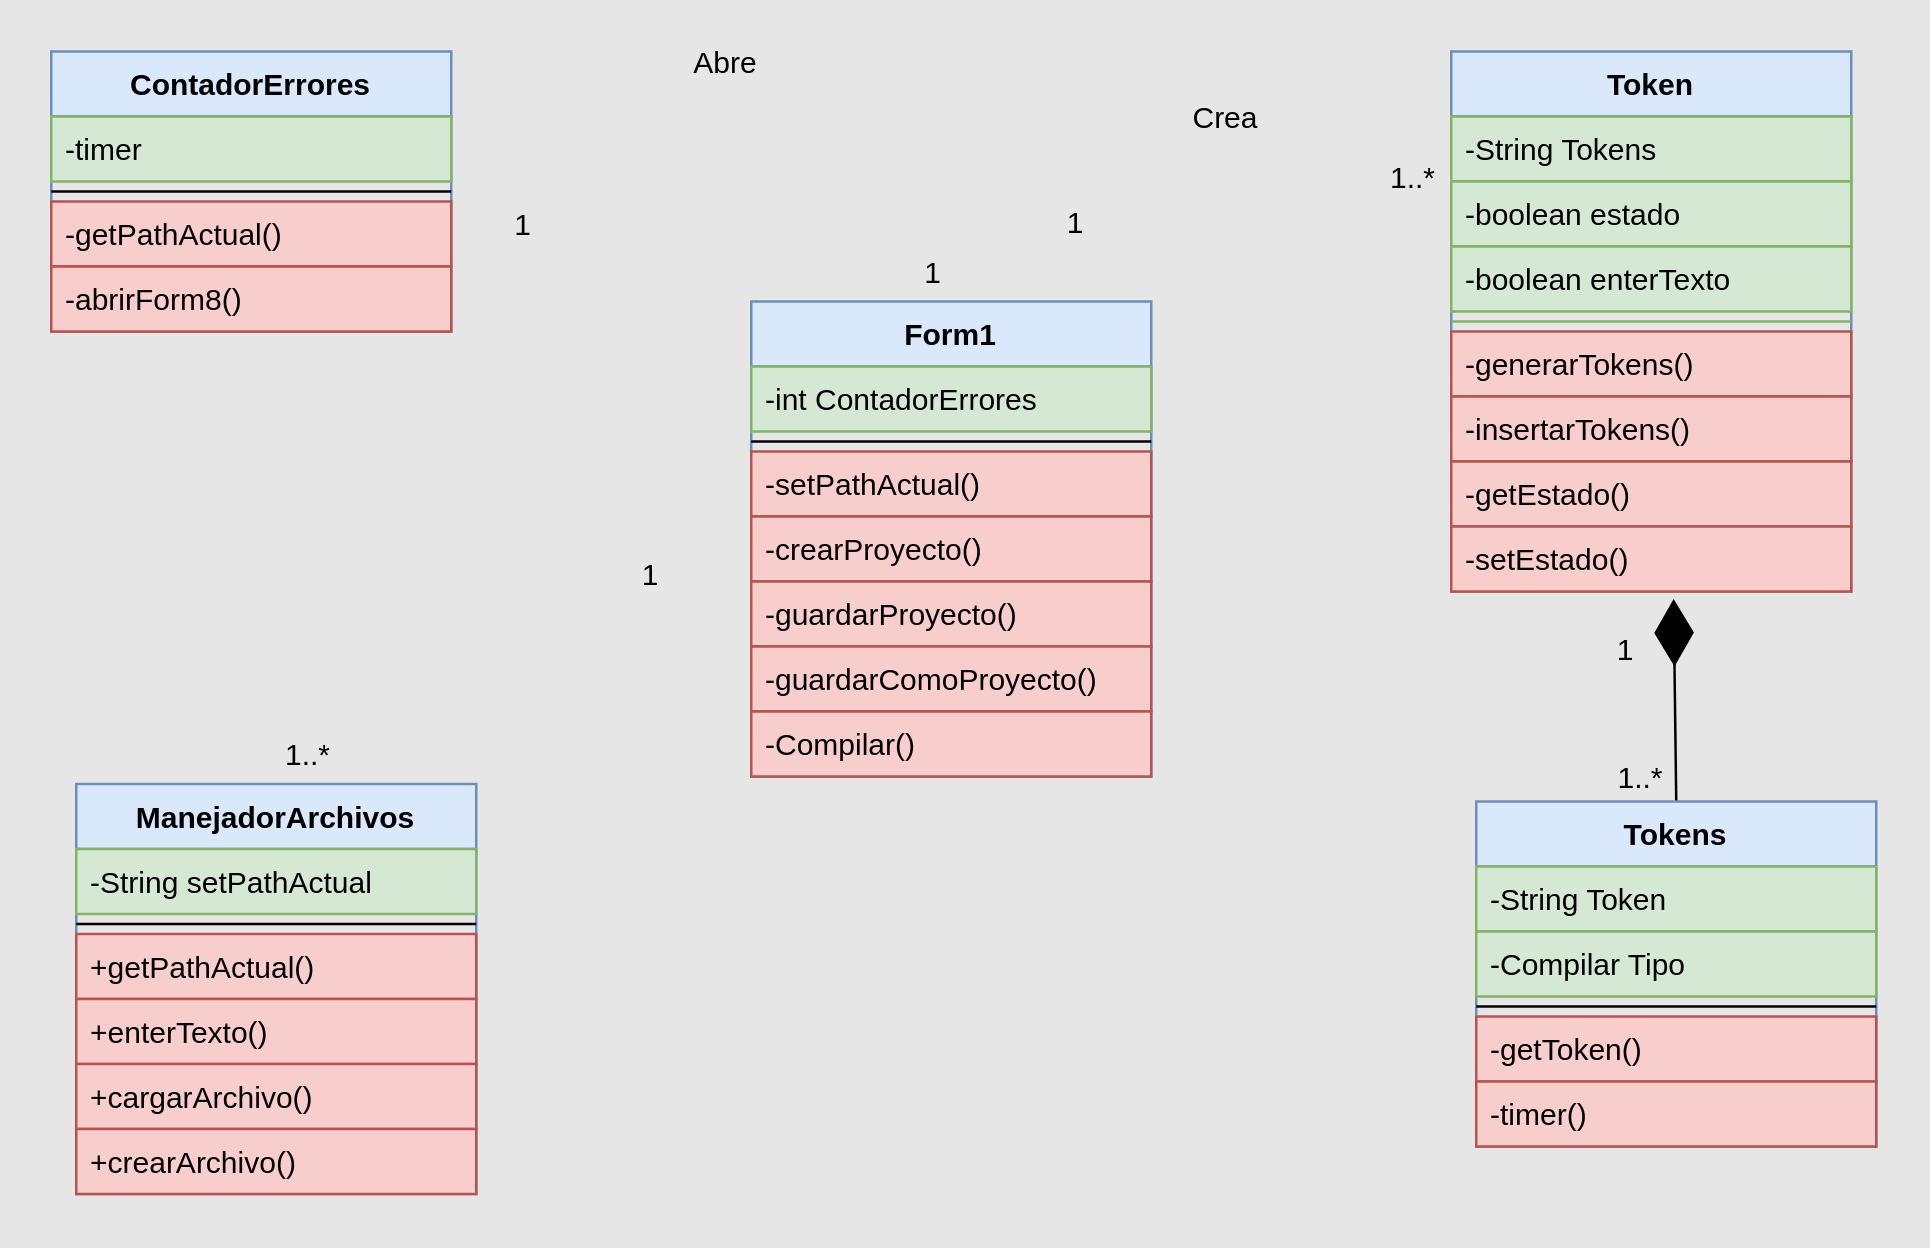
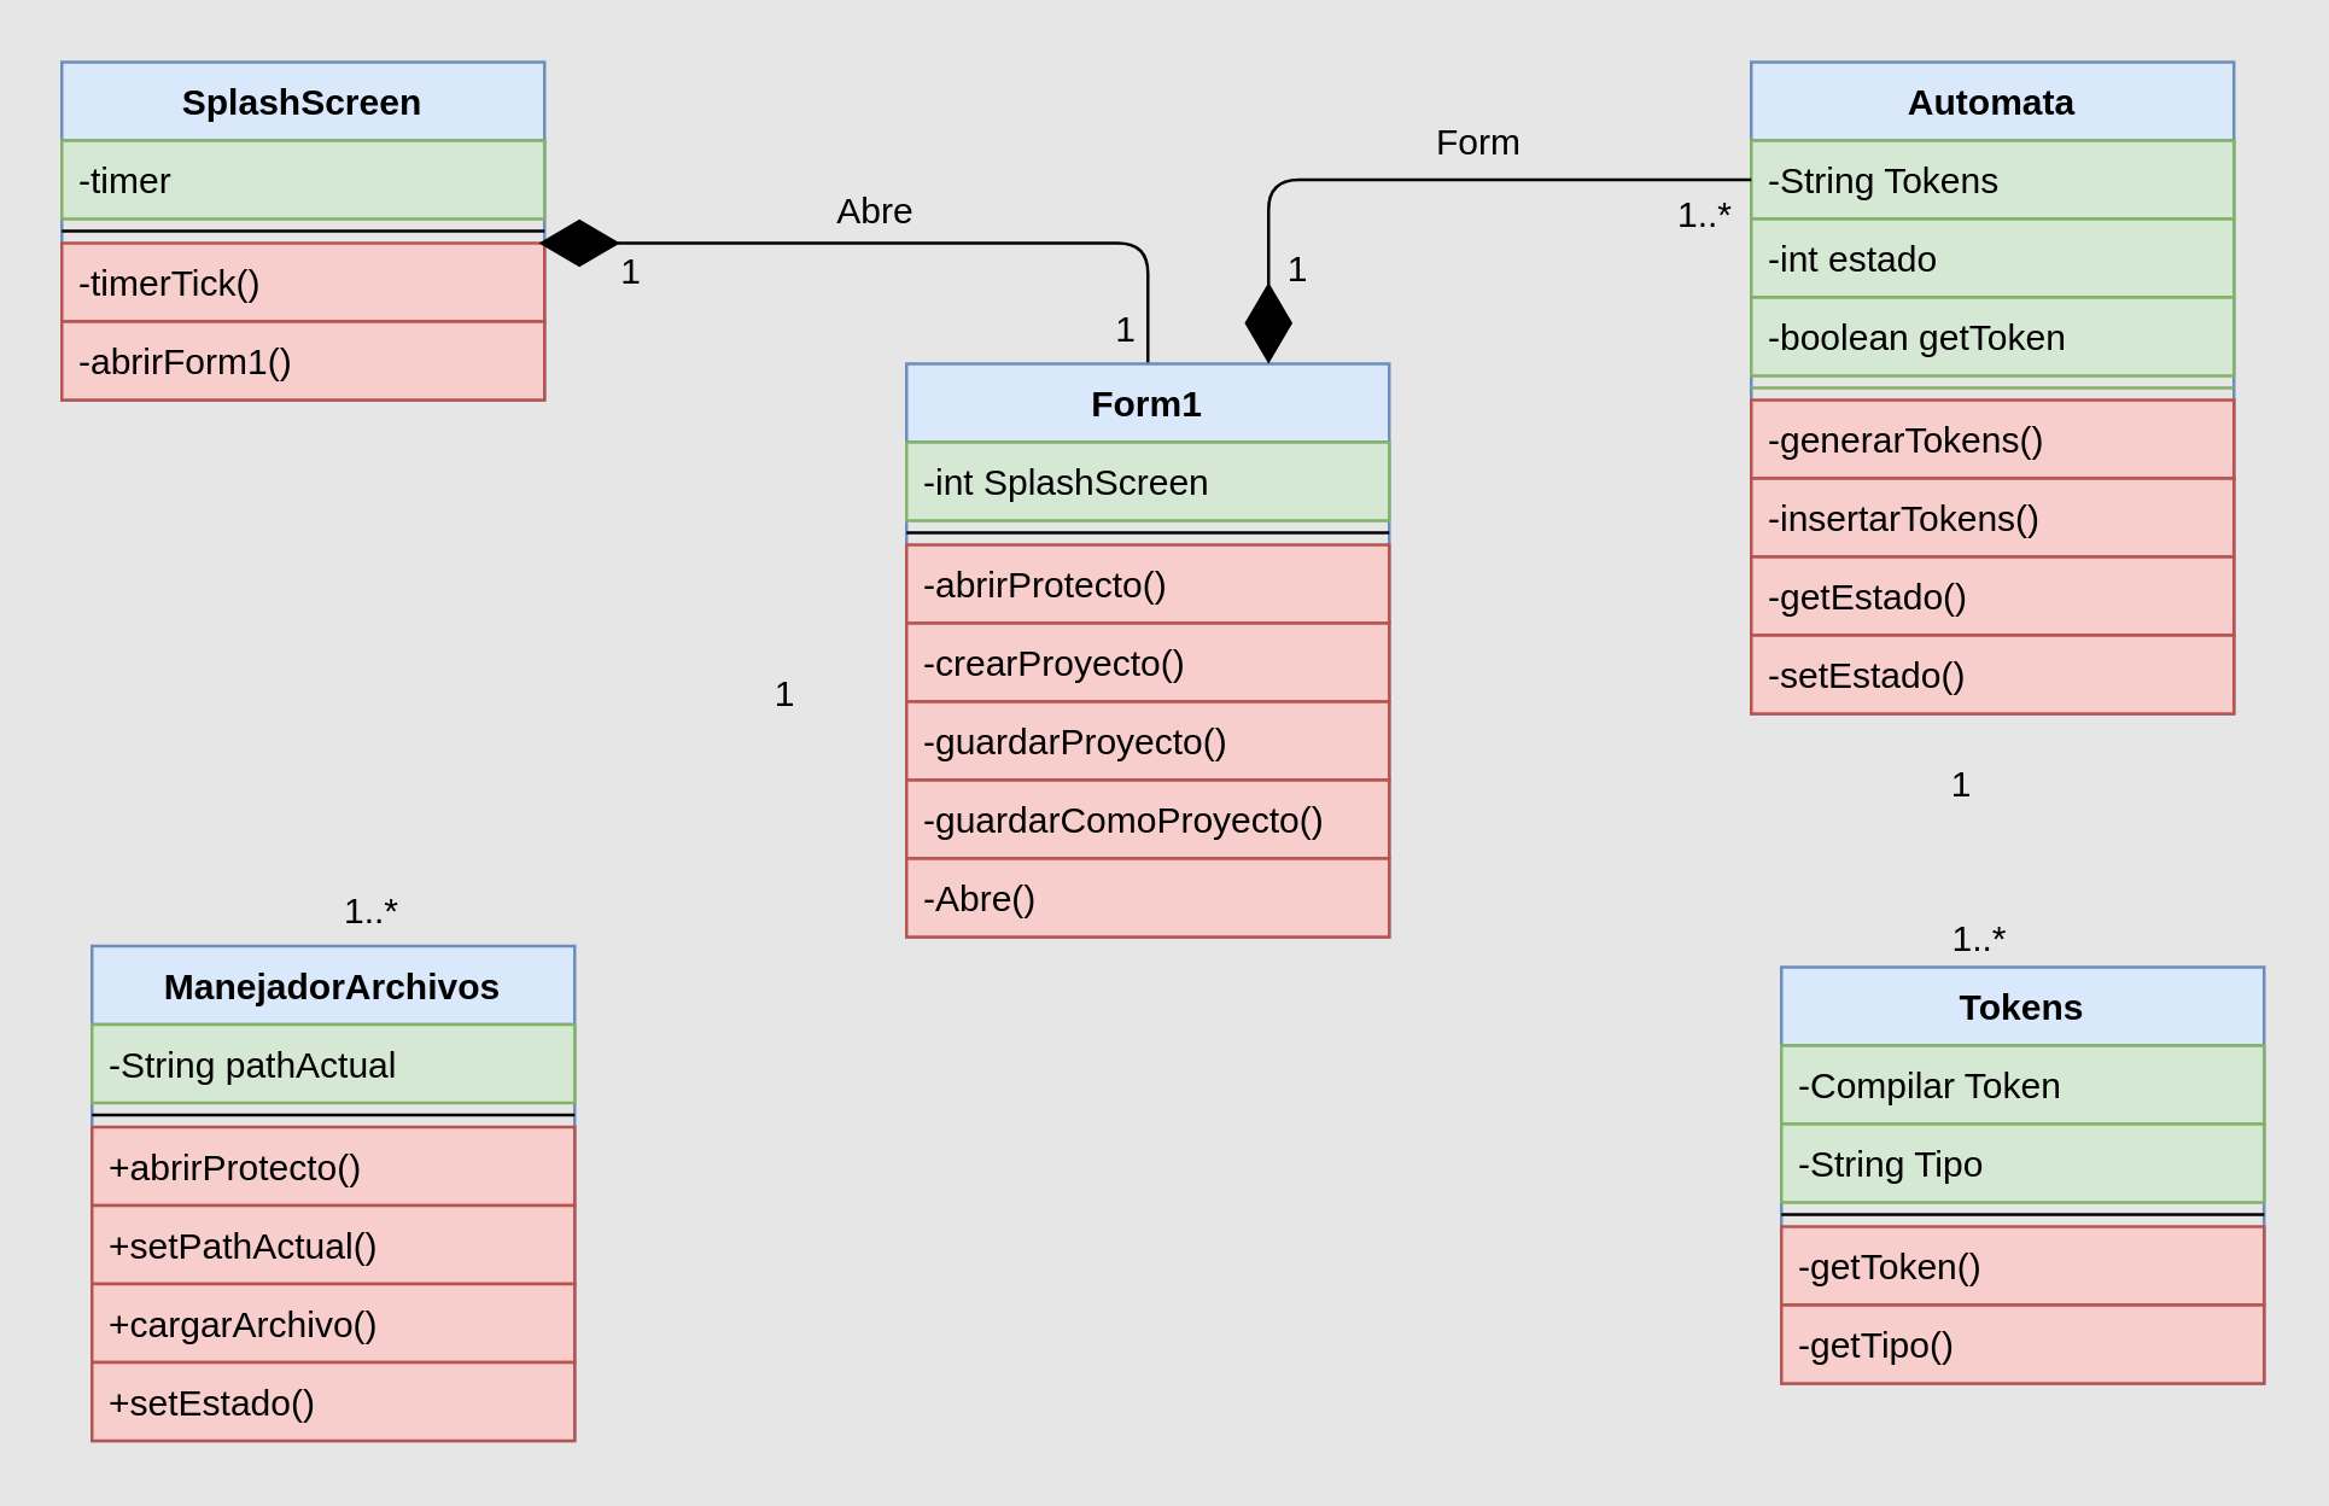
- <mxCell id="48" value="Abre" style="text;html=1;strokeColor=none;fillColor=none;align=center;verticalAlign=middle;whiteSpace=wrap;rounded=0;" vertex="1" parent="1"><mxGeometry x="270" y="15" width="40" height="20" as="geometry" /></mxCell>
+ <mxCell id="48" value="Abre" style="text;html=1;strokeColor=none;fillColor=none;align=center;verticalAlign=middle;whiteSpace=wrap;rounded=0;" vertex="1" parent="1"><mxGeometry x="270" y="60" width="40" height="20" as="geometry" /></mxCell>
- <mxCell id="2" value="ContadorErrores" style="swimlane;fontStyle=1;align=center;verticalAlign=top;childLayout=stackLayout;horizontal=1;startSize=26;horizontalStack=0;resizeParent=1;resizeParentMax=0;resizeLast=0;collapsible=1;marginBottom=0;fillColor=#dae8fc;strokeColor=#6c8ebf;" vertex="1" parent="1"><mxGeometry x="20" y="20" width="160" height="112" as="geometry" /></mxCell>
+ <mxCell id="2" value="SplashScreen" style="swimlane;fontStyle=1;align=center;verticalAlign=top;childLayout=stackLayout;horizontal=1;startSize=26;horizontalStack=0;resizeParent=1;resizeParentMax=0;resizeLast=0;collapsible=1;marginBottom=0;fillColor=#dae8fc;strokeColor=#6c8ebf;" vertex="1" parent="1"><mxGeometry x="20" y="20" width="160" height="112" as="geometry" /></mxCell>
- <mxCell id="7" value="Token" style="swimlane;fontStyle=1;align=center;verticalAlign=top;childLayout=stackLayout;horizontal=1;startSize=26;horizontalStack=0;resizeParent=1;resizeParentMax=0;resizeLast=0;collapsible=1;marginBottom=0;fillColor=#dae8fc;strokeColor=#6c8ebf;" vertex="1" parent="1"><mxGeometry x="580" y="20" width="160" height="216" as="geometry" /></mxCell>
+ <mxCell id="7" value="Automata" style="swimlane;fontStyle=1;align=center;verticalAlign=top;childLayout=stackLayout;horizontal=1;startSize=26;horizontalStack=0;resizeParent=1;resizeParentMax=0;resizeLast=0;collapsible=1;marginBottom=0;fillColor=#dae8fc;strokeColor=#6c8ebf;" vertex="1" parent="1"><mxGeometry x="580" y="20" width="160" height="216" as="geometry" /></mxCell>
- <mxCell id="49" value="Crea" style="text;html=1;strokeColor=none;fillColor=none;align=center;verticalAlign=middle;whiteSpace=wrap;rounded=0;" vertex="1" parent="1"><mxGeometry x="470" y="37" width="40" height="20" as="geometry" /></mxCell>
+ <mxCell id="49" value="Form" style="text;html=1;strokeColor=none;fillColor=none;align=center;verticalAlign=middle;whiteSpace=wrap;rounded=0;" vertex="1" parent="1"><mxGeometry x="470" y="37" width="40" height="20" as="geometry" /></mxCell>
+ <mxCell id="39" value="" style="endArrow=diamondThin;endFill=1;endSize=24;html=1;entryX=0.75;entryY=0;entryDx=0;entryDy=0;exitX=0;exitY=0.5;exitDx=0;exitDy=0;" edge="1" parent="1" source="8" target="24"><mxGeometry width="160" relative="1" as="geometry"><mxPoint x="350" y="380" as="sourcePoint" /><mxPoint x="510" y="380" as="targetPoint" /><Array as="points"><mxPoint x="420" y="59" /></Array></mxGeometry></mxCell>
+ <mxCell id="23" value="" style="endArrow=diamondThin;endFill=1;endSize=24;html=1;entryX=0.988;entryY=1.308;entryDx=0;entryDy=0;entryPerimeter=0;exitX=0.5;exitY=0;exitDx=0;exitDy=0;" edge="1" parent="1" source="24" target="3"><mxGeometry width="160" relative="1" as="geometry"><mxPoint x="120" y="200" as="sourcePoint" /><mxPoint x="280" y="200" as="targetPoint" /><Array as="points"><mxPoint x="380" y="80" /></Array></mxGeometry></mxCell>
- <mxCell id="9" value="-boolean estado" style="text;strokeColor=#82b366;fillColor=#d5e8d4;align=left;verticalAlign=top;spacingLeft=4;spacingRight=4;overflow=hidden;rotatable=0;points=[[0,0.5],[1,0.5]];portConstraint=eastwest;" vertex="1" parent="7"><mxGeometry y="52" width="160" height="26" as="geometry" /></mxCell>
+ <mxCell id="9" value="-int estado" style="text;strokeColor=#82b366;fillColor=#d5e8d4;align=left;verticalAlign=top;spacingLeft=4;spacingRight=4;overflow=hidden;rotatable=0;points=[[0,0.5],[1,0.5]];portConstraint=eastwest;" vertex="1" parent="7"><mxGeometry y="52" width="160" height="26" as="geometry" /></mxCell>
- <mxCell id="5" value="-getPathActual()" style="text;strokeColor=#b85450;fillColor=#f8cecc;align=left;verticalAlign=top;spacingLeft=4;spacingRight=4;overflow=hidden;rotatable=0;points=[[0,0.5],[1,0.5]];portConstraint=eastwest;" vertex="1" parent="2"><mxGeometry y="60" width="160" height="26" as="geometry" /></mxCell>
+ <mxCell id="5" value="-timerTick()" style="text;strokeColor=#b85450;fillColor=#f8cecc;align=left;verticalAlign=top;spacingLeft=4;spacingRight=4;overflow=hidden;rotatable=0;points=[[0,0.5],[1,0.5]];portConstraint=eastwest;" vertex="1" parent="2"><mxGeometry y="60" width="160" height="26" as="geometry" /></mxCell>
- <mxCell id="10" value="-boolean enterTexto" style="text;strokeColor=#82b366;fillColor=#d5e8d4;align=left;verticalAlign=top;spacingLeft=4;spacingRight=4;overflow=hidden;rotatable=0;points=[[0,0.5],[1,0.5]];portConstraint=eastwest;" vertex="1" parent="7"><mxGeometry y="78" width="160" height="26" as="geometry" /></mxCell>
+ <mxCell id="10" value="-boolean getToken" style="text;strokeColor=#82b366;fillColor=#d5e8d4;align=left;verticalAlign=top;spacingLeft=4;spacingRight=4;overflow=hidden;rotatable=0;points=[[0,0.5],[1,0.5]];portConstraint=eastwest;" vertex="1" parent="7"><mxGeometry y="78" width="160" height="26" as="geometry" /></mxCell>
- <mxCell id="6" value="-abrirForm8()" style="text;strokeColor=#b85450;fillColor=#f8cecc;align=left;verticalAlign=top;spacingLeft=4;spacingRight=4;overflow=hidden;rotatable=0;points=[[0,0.5],[1,0.5]];portConstraint=eastwest;" vertex="1" parent="2"><mxGeometry y="86" width="160" height="26" as="geometry" /></mxCell>
+ <mxCell id="6" value="-abrirForm1()" style="text;strokeColor=#b85450;fillColor=#f8cecc;align=left;verticalAlign=top;spacingLeft=4;spacingRight=4;overflow=hidden;rotatable=0;points=[[0,0.5],[1,0.5]];portConstraint=eastwest;" vertex="1" parent="2"><mxGeometry y="86" width="160" height="26" as="geometry" /></mxCell>
- <mxCell id="25" value="-int ContadorErrores" style="text;strokeColor=#82b366;fillColor=#d5e8d4;align=left;verticalAlign=top;spacingLeft=4;spacingRight=4;overflow=hidden;rotatable=0;points=[[0,0.5],[1,0.5]];portConstraint=eastwest;" vertex="1" parent="24"><mxGeometry y="26" width="160" height="26" as="geometry" /></mxCell>
+ <mxCell id="25" value="-int SplashScreen" style="text;strokeColor=#82b366;fillColor=#d5e8d4;align=left;verticalAlign=top;spacingLeft=4;spacingRight=4;overflow=hidden;rotatable=0;points=[[0,0.5],[1,0.5]];portConstraint=eastwest;" vertex="1" parent="24"><mxGeometry y="26" width="160" height="26" as="geometry" /></mxCell>
- <mxCell id="27" value="-setPathActual()" style="text;strokeColor=#b85450;fillColor=#f8cecc;align=left;verticalAlign=top;spacingLeft=4;spacingRight=4;overflow=hidden;rotatable=0;points=[[0,0.5],[1,0.5]];portConstraint=eastwest;" vertex="1" parent="24"><mxGeometry y="60" width="160" height="26" as="geometry" /></mxCell>
+ <mxCell id="27" value="-abrirProtecto()" style="text;strokeColor=#b85450;fillColor=#f8cecc;align=left;verticalAlign=top;spacingLeft=4;spacingRight=4;overflow=hidden;rotatable=0;points=[[0,0.5],[1,0.5]];portConstraint=eastwest;" vertex="1" parent="24"><mxGeometry y="60" width="160" height="26" as="geometry" /></mxCell>
- <mxCell id="32" value="" style="endArrow=diamondThin;endFill=1;endSize=24;html=1;entryX=0.556;entryY=1.115;entryDx=0;entryDy=0;entryPerimeter=0;exitX=0.5;exitY=0;exitDx=0;exitDy=0;" edge="1" parent="1" source="33" target="15"><mxGeometry width="160" relative="1" as="geometry"><mxPoint x="420" y="360" as="sourcePoint" /><mxPoint x="680" y="270" as="targetPoint" /></mxGeometry></mxCell>
- <mxCell id="31" value="-Compilar()" style="text;strokeColor=#b85450;fillColor=#f8cecc;align=left;verticalAlign=top;spacingLeft=4;spacingRight=4;overflow=hidden;rotatable=0;points=[[0,0.5],[1,0.5]];portConstraint=eastwest;" vertex="1" parent="24"><mxGeometry y="164" width="160" height="26" as="geometry" /></mxCell>
+ <mxCell id="31" value="-Abre()" style="text;strokeColor=#b85450;fillColor=#f8cecc;align=left;verticalAlign=top;spacingLeft=4;spacingRight=4;overflow=hidden;rotatable=0;points=[[0,0.5],[1,0.5]];portConstraint=eastwest;" vertex="1" parent="24"><mxGeometry y="164" width="160" height="26" as="geometry" /></mxCell>
- <mxCell id="17" value="-String setPathActual" style="text;strokeColor=#82b366;fillColor=#d5e8d4;align=left;verticalAlign=top;spacingLeft=4;spacingRight=4;overflow=hidden;rotatable=0;points=[[0,0.5],[1,0.5]];portConstraint=eastwest;" vertex="1" parent="16"><mxGeometry y="26" width="160" height="26" as="geometry" /></mxCell>
+ <mxCell id="17" value="-String pathActual" style="text;strokeColor=#82b366;fillColor=#d5e8d4;align=left;verticalAlign=top;spacingLeft=4;spacingRight=4;overflow=hidden;rotatable=0;points=[[0,0.5],[1,0.5]];portConstraint=eastwest;" vertex="1" parent="16"><mxGeometry y="26" width="160" height="26" as="geometry" /></mxCell>
- <mxCell id="34" value="-String Token" style="text;strokeColor=#82b366;fillColor=#d5e8d4;align=left;verticalAlign=top;spacingLeft=4;spacingRight=4;overflow=hidden;rotatable=0;points=[[0,0.5],[1,0.5]];portConstraint=eastwest;" vertex="1" parent="33"><mxGeometry y="26" width="160" height="26" as="geometry" /></mxCell>
+ <mxCell id="34" value="-Compilar Token" style="text;strokeColor=#82b366;fillColor=#d5e8d4;align=left;verticalAlign=top;spacingLeft=4;spacingRight=4;overflow=hidden;rotatable=0;points=[[0,0.5],[1,0.5]];portConstraint=eastwest;" vertex="1" parent="33"><mxGeometry y="26" width="160" height="26" as="geometry" /></mxCell>
- <mxCell id="35" value="-Compilar Tipo" style="text;strokeColor=#82b366;fillColor=#d5e8d4;align=left;verticalAlign=top;spacingLeft=4;spacingRight=4;overflow=hidden;rotatable=0;points=[[0,0.5],[1,0.5]];portConstraint=eastwest;" vertex="1" parent="33"><mxGeometry y="52" width="160" height="26" as="geometry" /></mxCell>
+ <mxCell id="35" value="-String Tipo" style="text;strokeColor=#82b366;fillColor=#d5e8d4;align=left;verticalAlign=top;spacingLeft=4;spacingRight=4;overflow=hidden;rotatable=0;points=[[0,0.5],[1,0.5]];portConstraint=eastwest;" vertex="1" parent="33"><mxGeometry y="52" width="160" height="26" as="geometry" /></mxCell>
- <mxCell id="19" value="+getPathActual()" style="text;strokeColor=#b85450;fillColor=#f8cecc;align=left;verticalAlign=top;spacingLeft=4;spacingRight=4;overflow=hidden;rotatable=0;points=[[0,0.5],[1,0.5]];portConstraint=eastwest;" vertex="1" parent="16"><mxGeometry y="60" width="160" height="26" as="geometry" /></mxCell>
+ <mxCell id="19" value="+abrirProtecto()" style="text;strokeColor=#b85450;fillColor=#f8cecc;align=left;verticalAlign=top;spacingLeft=4;spacingRight=4;overflow=hidden;rotatable=0;points=[[0,0.5],[1,0.5]];portConstraint=eastwest;" vertex="1" parent="16"><mxGeometry y="60" width="160" height="26" as="geometry" /></mxCell>
- <mxCell id="20" value="+enterTexto()" style="text;strokeColor=#b85450;fillColor=#f8cecc;align=left;verticalAlign=top;spacingLeft=4;spacingRight=4;overflow=hidden;rotatable=0;points=[[0,0.5],[1,0.5]];portConstraint=eastwest;" vertex="1" parent="16"><mxGeometry y="86" width="160" height="26" as="geometry" /></mxCell>
+ <mxCell id="20" value="+setPathActual()" style="text;strokeColor=#b85450;fillColor=#f8cecc;align=left;verticalAlign=top;spacingLeft=4;spacingRight=4;overflow=hidden;rotatable=0;points=[[0,0.5],[1,0.5]];portConstraint=eastwest;" vertex="1" parent="16"><mxGeometry y="86" width="160" height="26" as="geometry" /></mxCell>
- <mxCell id="38" value="-timer()" style="text;strokeColor=#b85450;fillColor=#f8cecc;align=left;verticalAlign=top;spacingLeft=4;spacingRight=4;overflow=hidden;rotatable=0;points=[[0,0.5],[1,0.5]];portConstraint=eastwest;" vertex="1" parent="33"><mxGeometry y="112" width="160" height="26" as="geometry" /></mxCell>
+ <mxCell id="38" value="-getTipo()" style="text;strokeColor=#b85450;fillColor=#f8cecc;align=left;verticalAlign=top;spacingLeft=4;spacingRight=4;overflow=hidden;rotatable=0;points=[[0,0.5],[1,0.5]];portConstraint=eastwest;" vertex="1" parent="33"><mxGeometry y="112" width="160" height="26" as="geometry" /></mxCell>
- <mxCell id="22" value="+crearArchivo()" style="text;strokeColor=#b85450;fillColor=#f8cecc;align=left;verticalAlign=top;spacingLeft=4;spacingRight=4;overflow=hidden;rotatable=0;points=[[0,0.5],[1,0.5]];portConstraint=eastwest;" vertex="1" parent="16"><mxGeometry y="138" width="160" height="26" as="geometry" /></mxCell>
+ <mxCell id="22" value="+setEstado()" style="text;strokeColor=#b85450;fillColor=#f8cecc;align=left;verticalAlign=top;spacingLeft=4;spacingRight=4;overflow=hidden;rotatable=0;points=[[0,0.5],[1,0.5]];portConstraint=eastwest;" vertex="1" parent="16"><mxGeometry y="138" width="160" height="26" as="geometry" /></mxCell>
